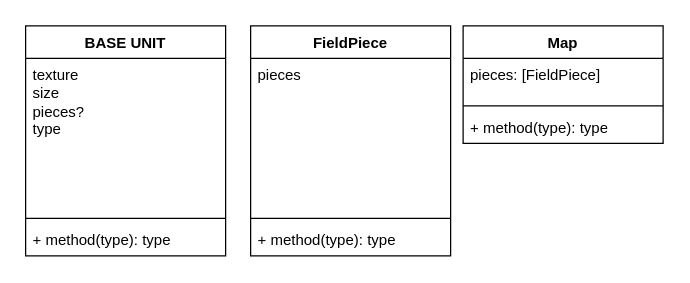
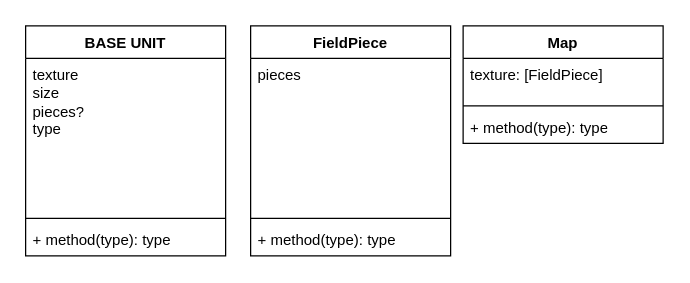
- <mxCell id="11" value="&lt;div&gt;pieces: [FieldPiece]&lt;/div&gt;" style="text;strokeColor=none;fillColor=none;align=left;verticalAlign=top;spacingLeft=4;spacingRight=4;overflow=hidden;rotatable=0;points=[[0,0.5],[1,0.5]];portConstraint=eastwest;whiteSpace=wrap;html=1;" vertex="1" parent="10"><mxGeometry y="26" width="160" height="34" as="geometry" /></mxCell>
+ <mxCell id="11" value="&lt;div&gt;texture: [FieldPiece]&lt;/div&gt;" style="text;strokeColor=none;fillColor=none;align=left;verticalAlign=top;spacingLeft=4;spacingRight=4;overflow=hidden;rotatable=0;points=[[0,0.5],[1,0.5]];portConstraint=eastwest;whiteSpace=wrap;html=1;" vertex="1" parent="10"><mxGeometry y="26" width="160" height="34" as="geometry" /></mxCell>
